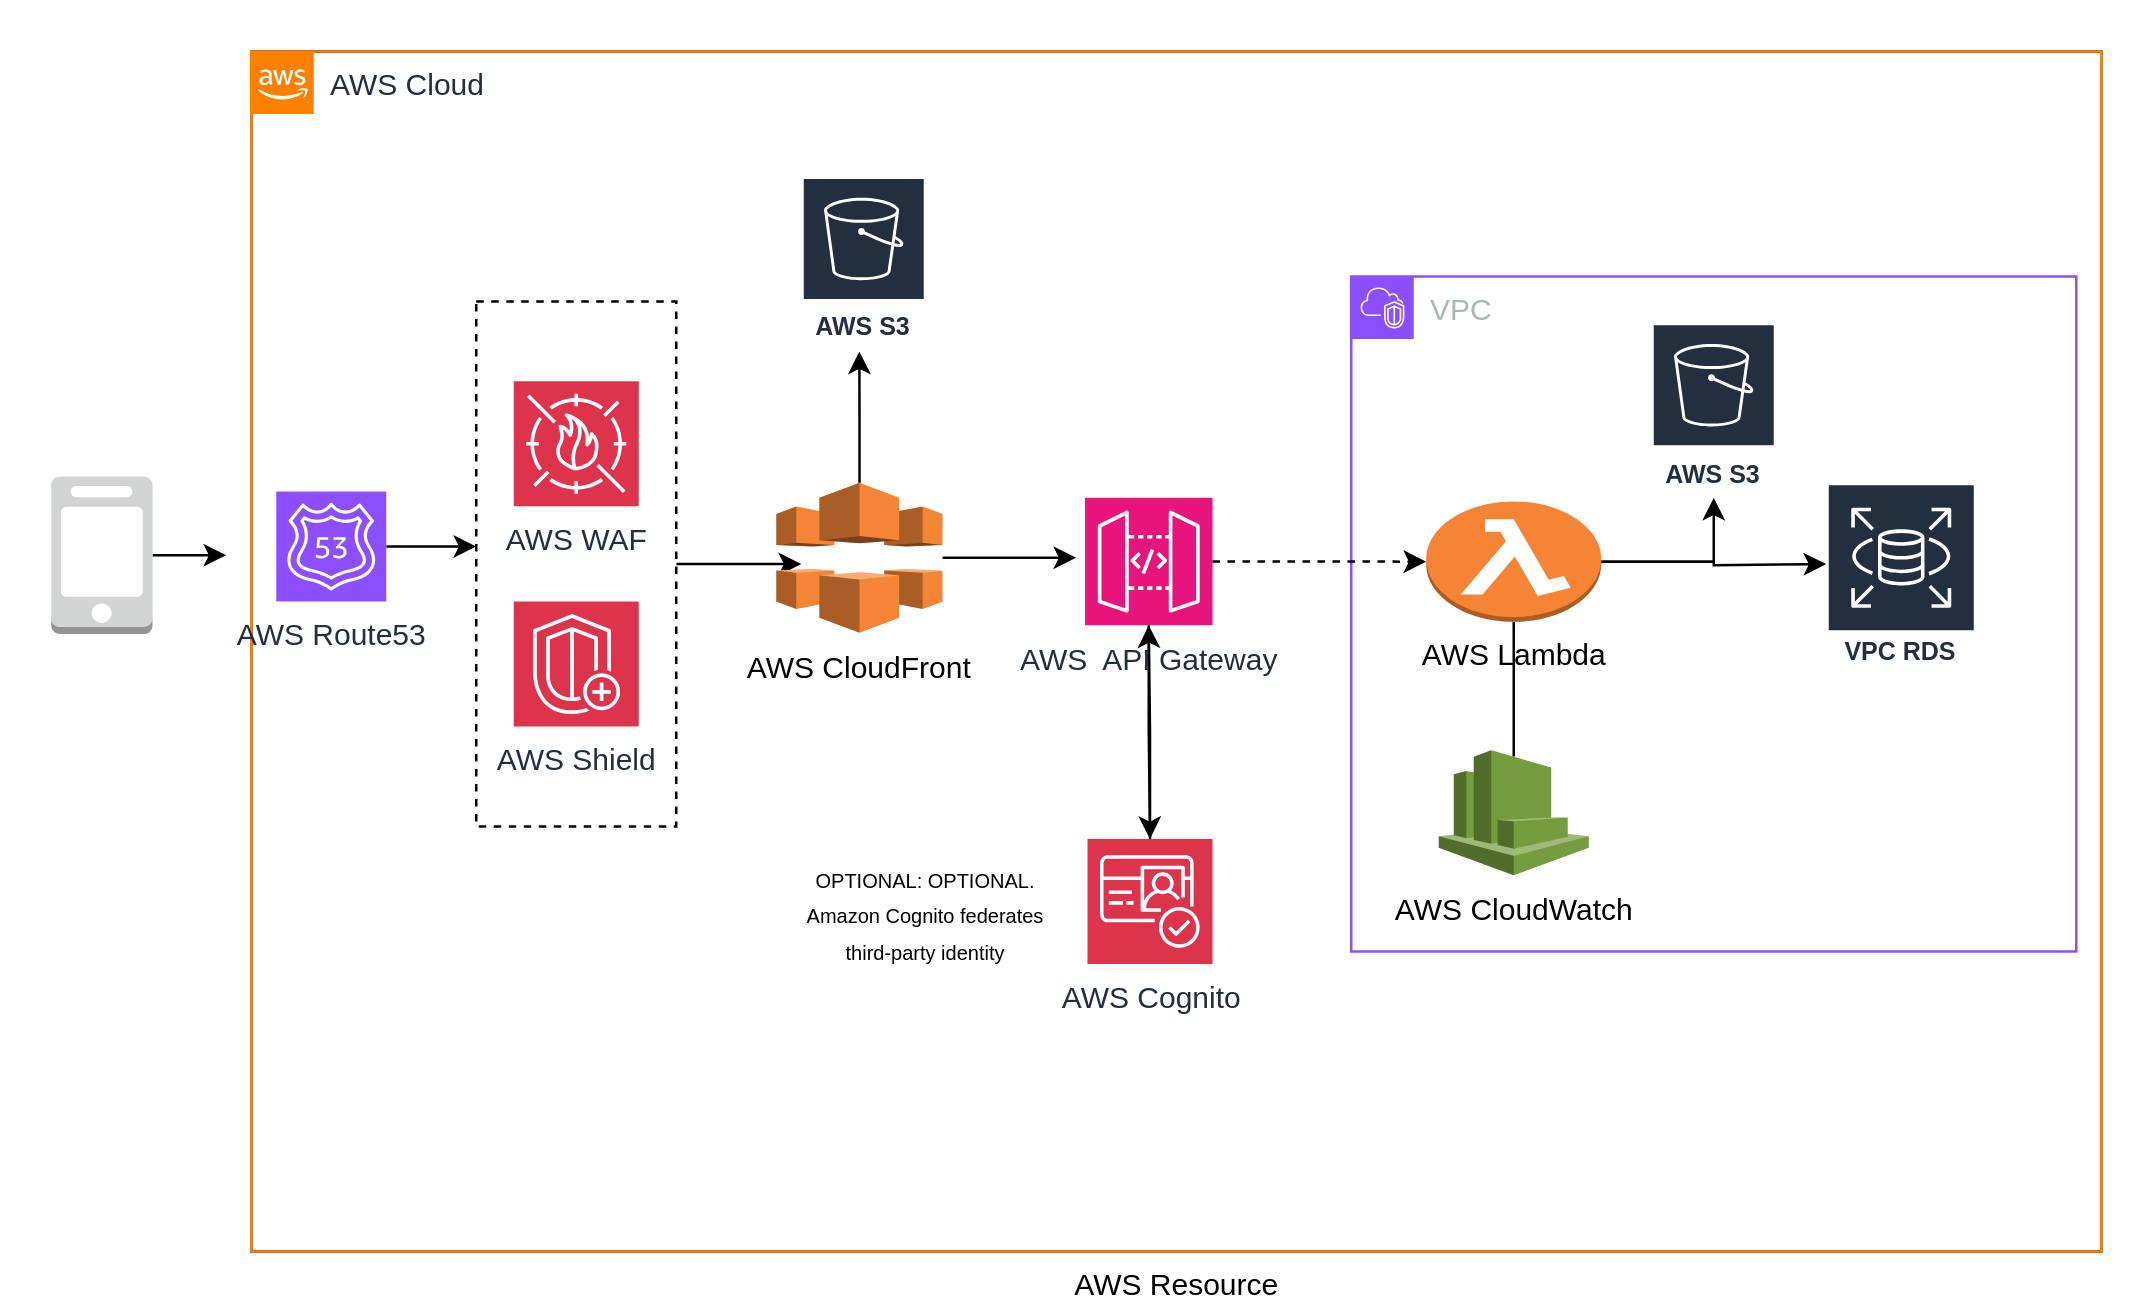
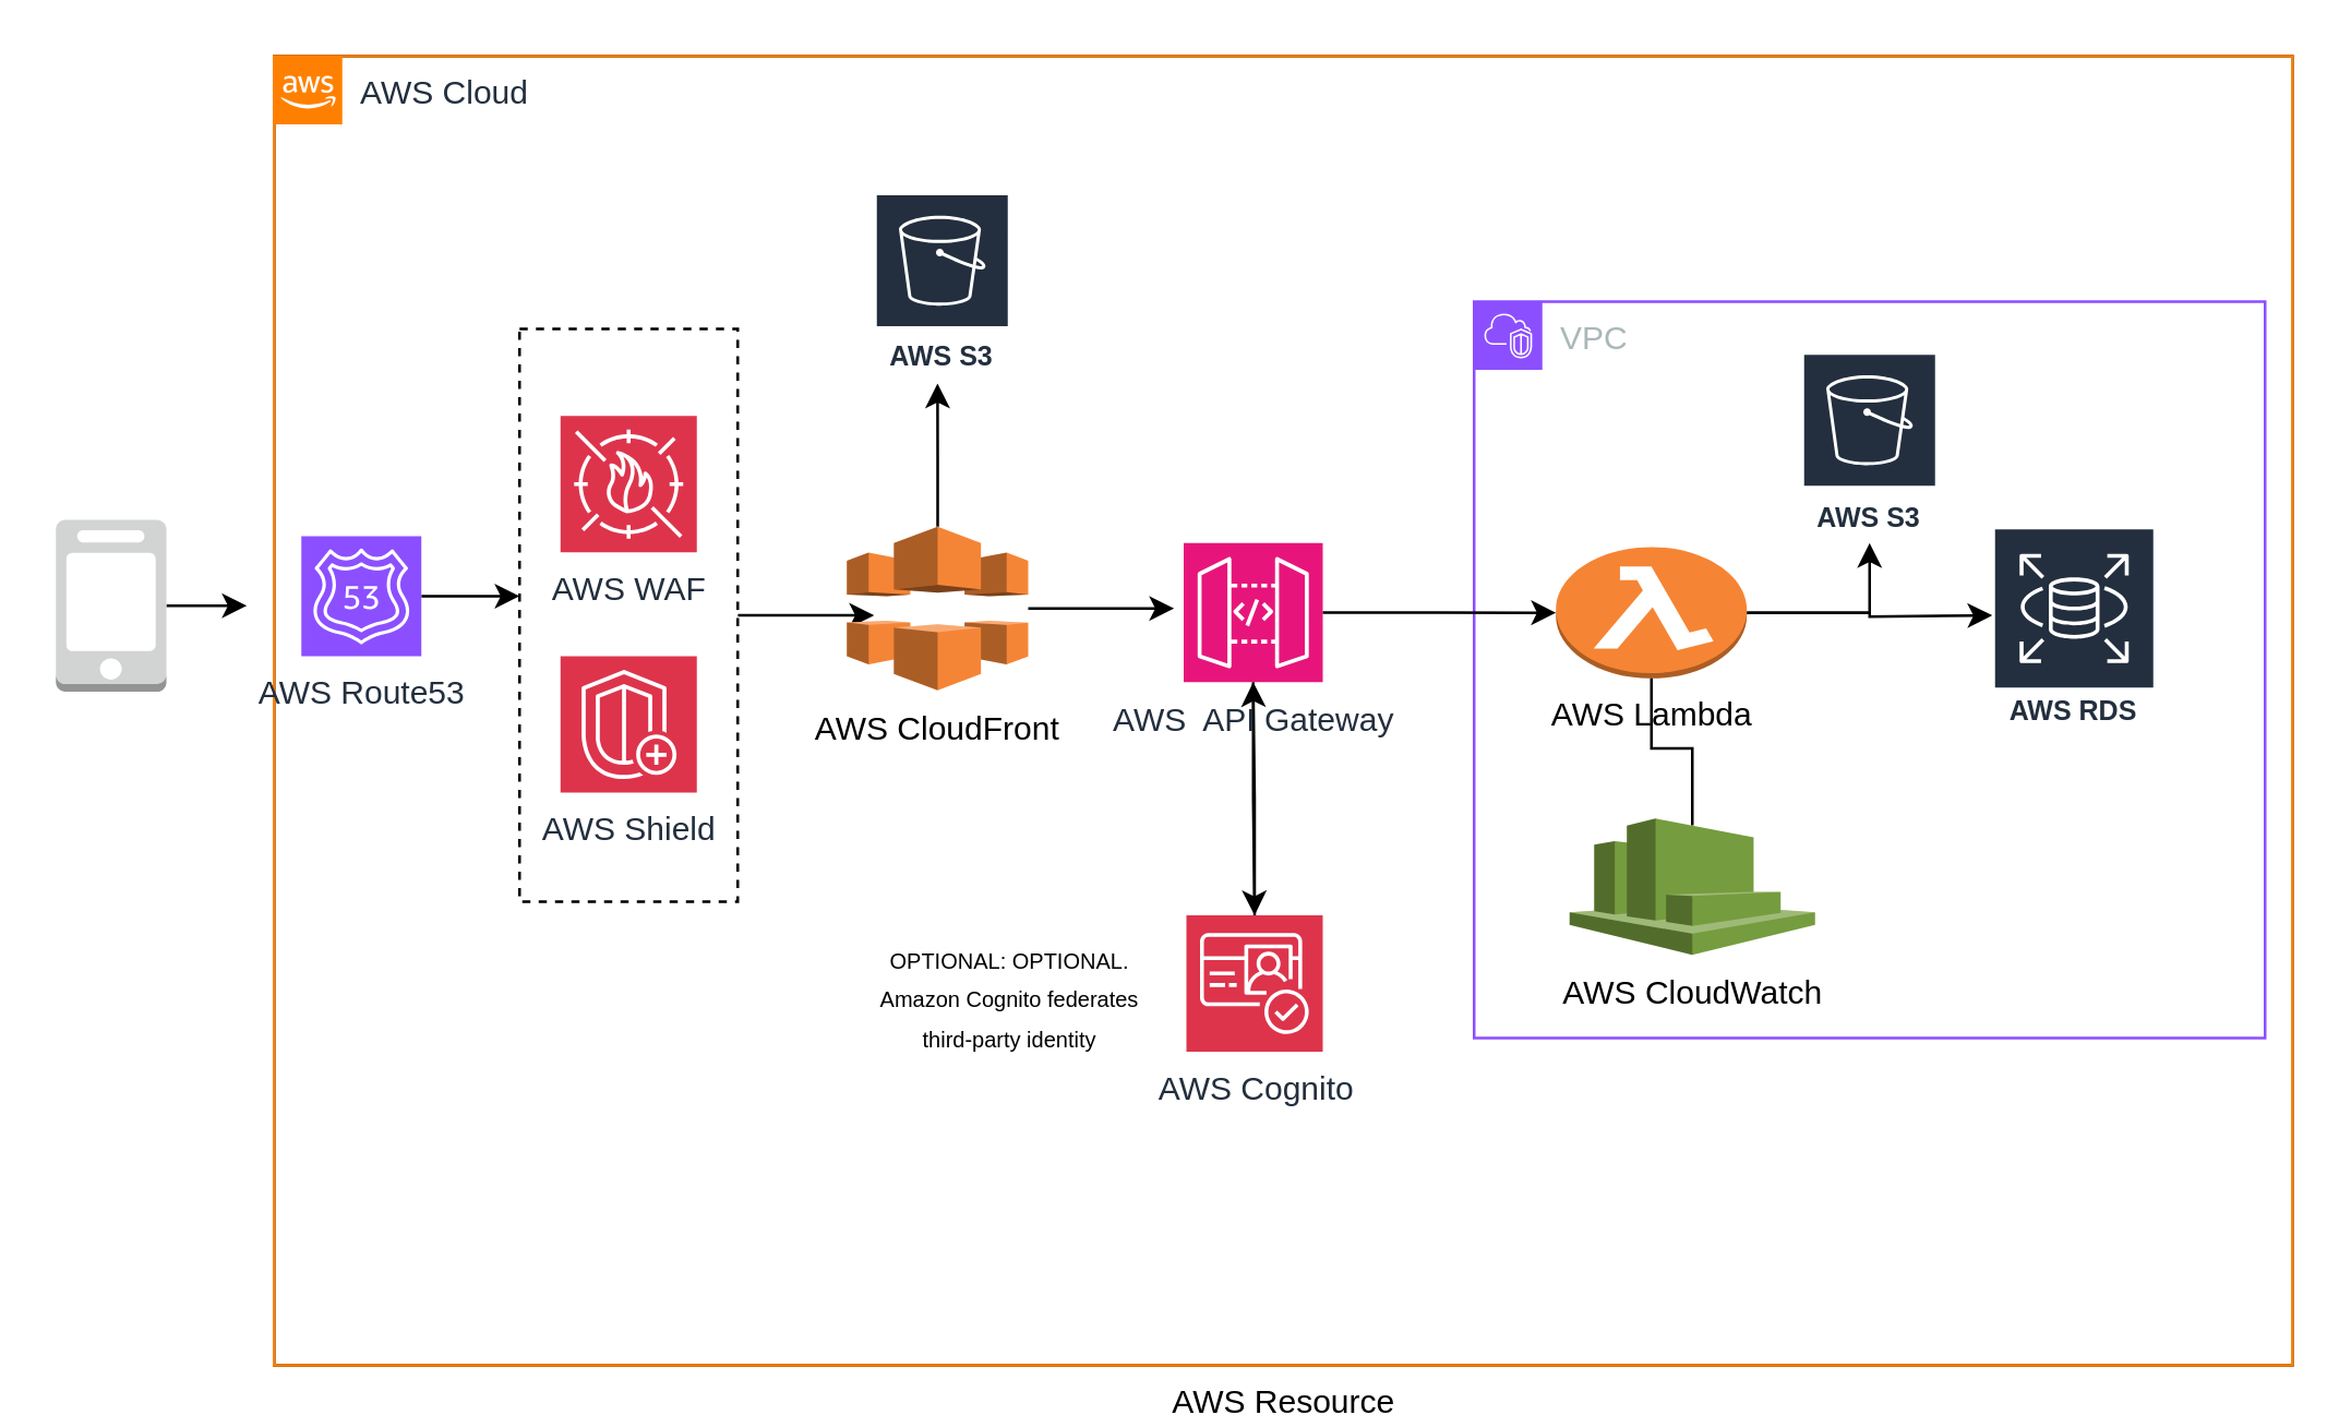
- <mxCell id="24" style="edgeStyle=orthogonalEdgeStyle;rounded=0;orthogonalLoop=1;jettySize=auto;html=1;entryX=0;entryY=0.5;entryDx=0;entryDy=0;entryPerimeter=0;dashed=1;" edge="1" parent="5" source="13" target="11"><mxGeometry relative="1" as="geometry" /></mxCell>
+ <mxCell id="24" style="edgeStyle=orthogonalEdgeStyle;rounded=0;orthogonalLoop=1;jettySize=auto;html=1;entryX=0;entryY=0.5;entryDx=0;entryDy=0;entryPerimeter=0;" edge="1" parent="5" source="13" target="11"><mxGeometry relative="1" as="geometry" /></mxCell>
- <mxCell id="15" value="VPC RDS&lt;br&gt;" style="sketch=0;outlineConnect=0;fontColor=#232F3E;gradientColor=none;strokeColor=#ffffff;fillColor=#232F3E;dashed=0;verticalLabelPosition=middle;verticalAlign=bottom;align=center;html=1;whiteSpace=wrap;fontSize=10;fontStyle=1;spacing=3;shape=mxgraph.aws4.productIcon;prIcon=mxgraph.aws4.rds;" parent="5" vertex="1"><mxGeometry x="630" y="172.5" width="60" height="77.5" as="geometry" /></mxCell>
+ <mxCell id="15" value="AWS RDS&lt;br&gt;" style="sketch=0;outlineConnect=0;fontColor=#232F3E;gradientColor=none;strokeColor=#ffffff;fillColor=#232F3E;dashed=0;verticalLabelPosition=middle;verticalAlign=bottom;align=center;html=1;whiteSpace=wrap;fontSize=10;fontStyle=1;spacing=3;shape=mxgraph.aws4.productIcon;prIcon=mxgraph.aws4.rds;" parent="5" vertex="1"><mxGeometry x="630" y="172.5" width="60" height="77.5" as="geometry" /></mxCell>
- <mxCell id="16" value="AWS CloudWatch&lt;br&gt;" style="outlineConnect=0;dashed=0;verticalLabelPosition=bottom;verticalAlign=top;align=center;html=1;shape=mxgraph.aws3.cloudwatch;fillColor=#759C3E;gradientColor=none;" parent="5" vertex="1"><mxGeometry x="475" y="279.5" width="60" height="50" as="geometry" /></mxCell>
+ <mxCell id="16" value="AWS CloudWatch&lt;br&gt;" style="outlineConnect=0;dashed=0;verticalLabelPosition=bottom;verticalAlign=top;align=center;html=1;shape=mxgraph.aws3.cloudwatch;fillColor=#759C3E;gradientColor=none;" parent="5" vertex="1"><mxGeometry x="475" y="279.5" width="90" height="50" as="geometry" /></mxCell>
